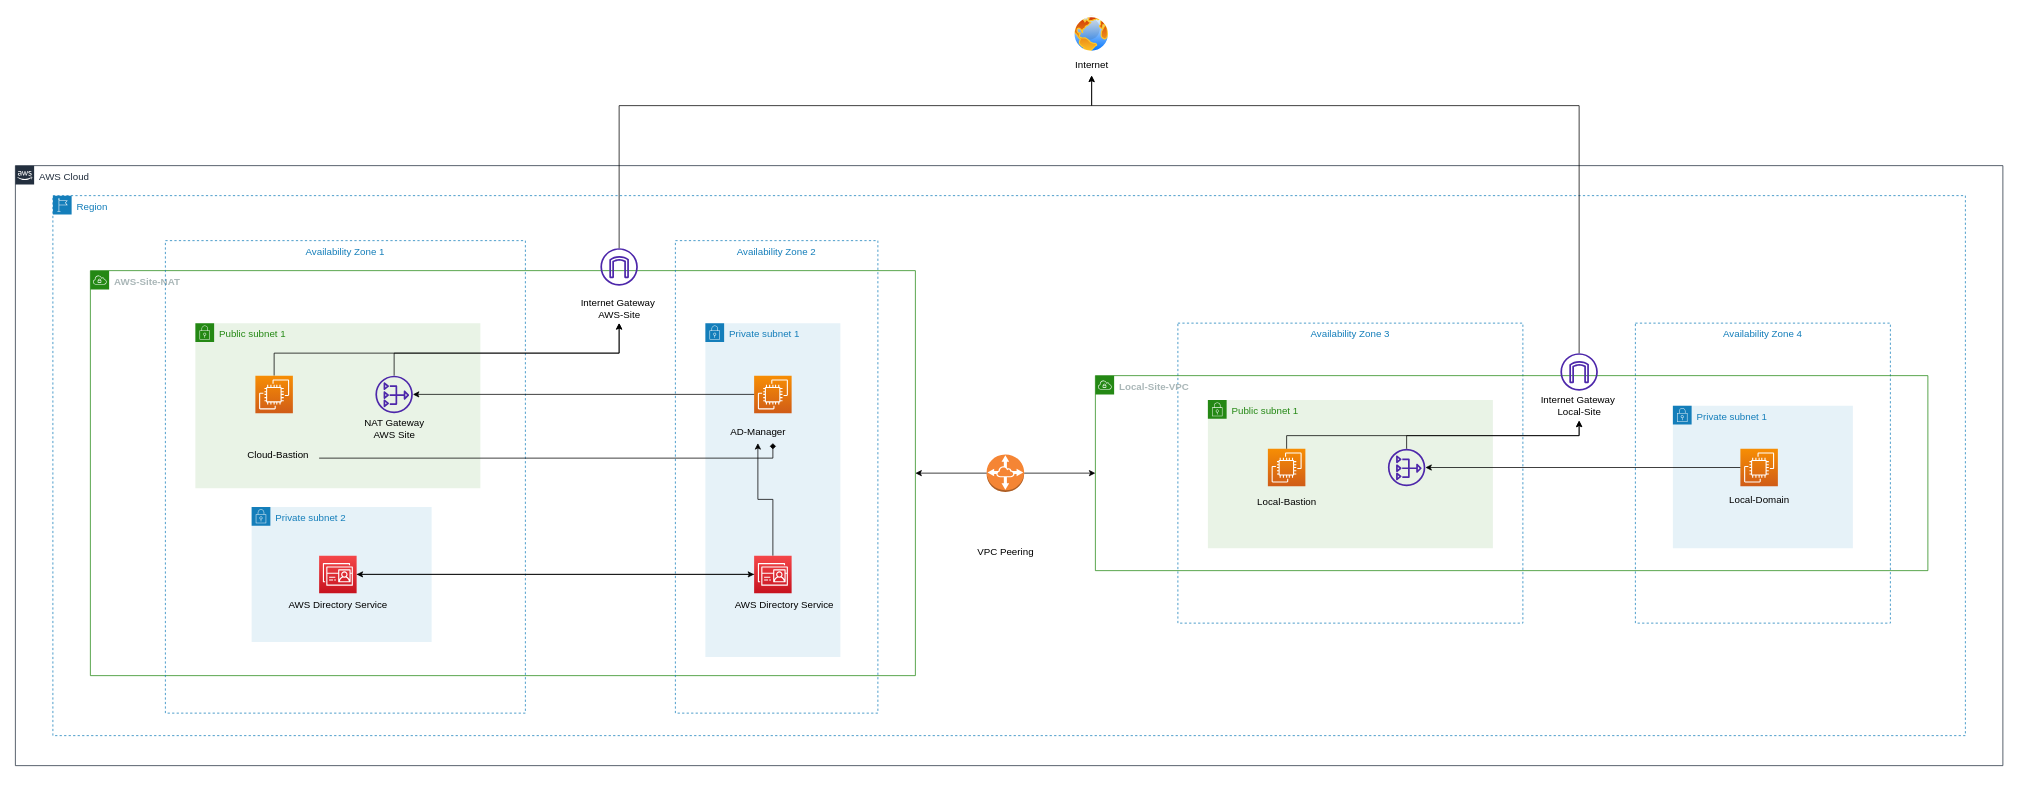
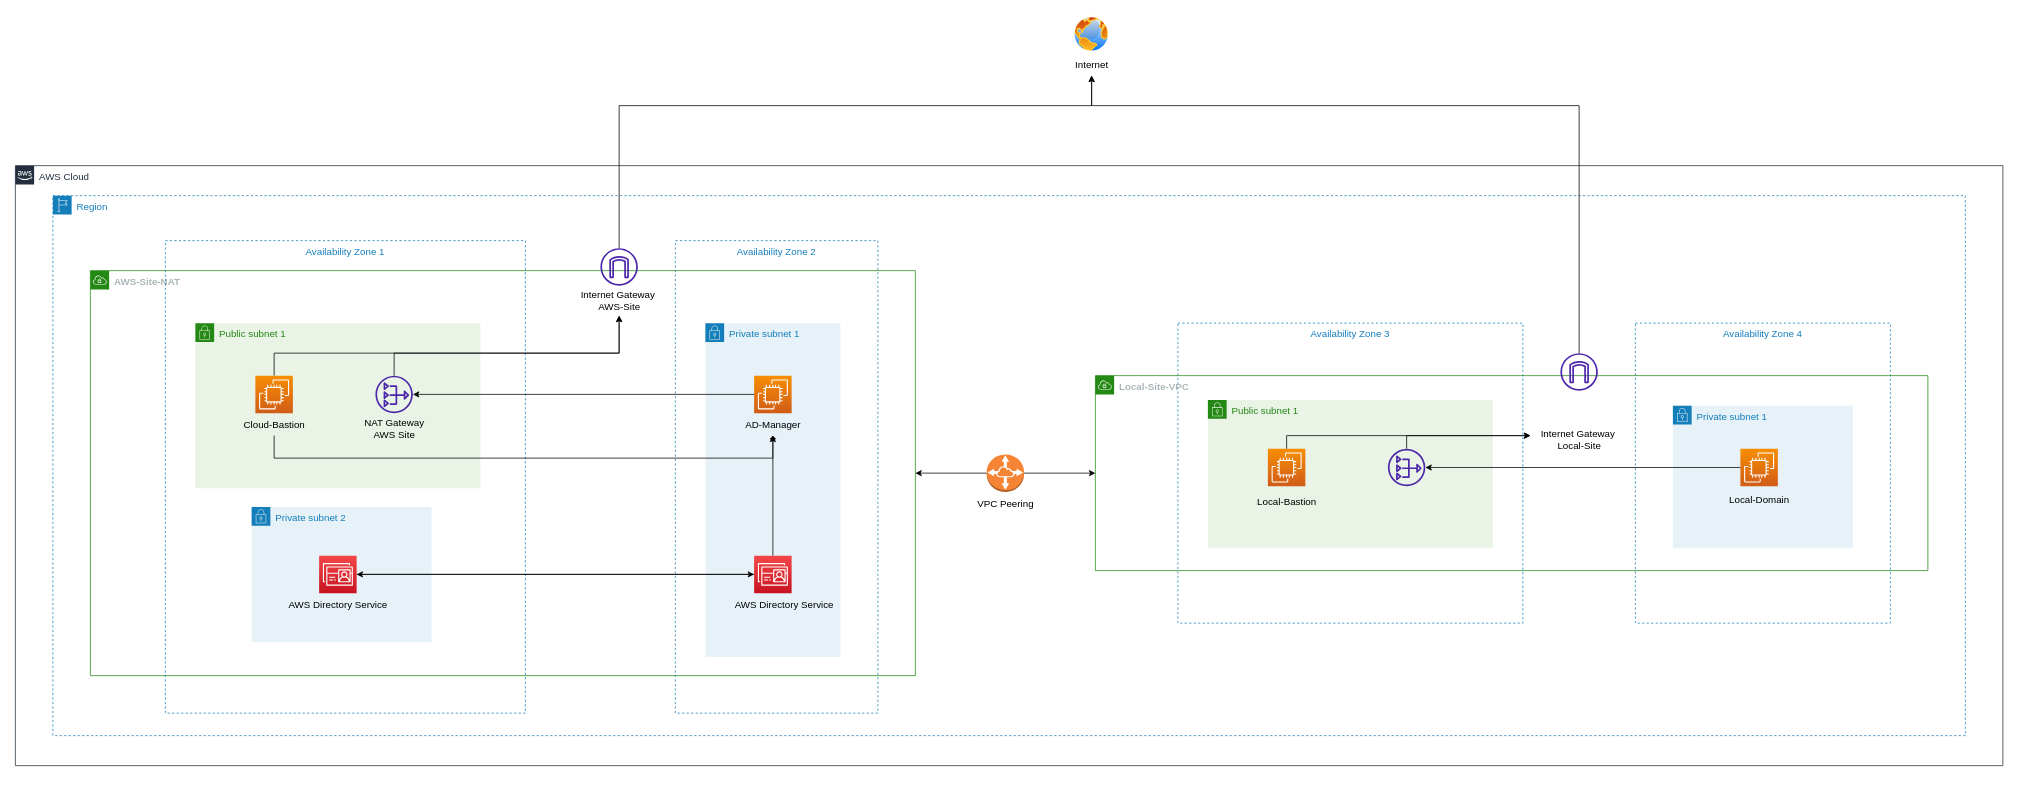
- <mxCell id="10" value="&lt;font style=&quot;font-size: 13px;&quot;&gt;Internet Gateway&amp;nbsp;&lt;br&gt;AWS-Site&lt;br&gt;&lt;/font&gt;" style="text;html=1;align=center;verticalAlign=middle;resizable=0;points=[];autosize=1;strokeColor=none;fillColor=none;" vertex="1" parent="5"><mxGeometry x="740" y="170" width="130" height="40" as="geometry" /></mxCell>
+ <mxCell id="10" value="&lt;font style=&quot;font-size: 13px;&quot;&gt;Internet Gateway&amp;nbsp;&lt;br&gt;AWS-Site&lt;br&gt;&lt;/font&gt;" style="text;html=1;align=center;verticalAlign=middle;resizable=0;points=[];autosize=1;strokeColor=none;fillColor=none;" vertex="1" parent="5"><mxGeometry x="740" y="160" width="130" height="40" as="geometry" /></mxCell>
- <mxCell id="25" value="&lt;font style=&quot;font-size: 13px;&quot;&gt;Internet Gateway&amp;nbsp;&lt;br&gt;Local-Site&lt;br&gt;&lt;/font&gt;" style="text;html=1;align=center;verticalAlign=middle;resizable=0;points=[];autosize=1;strokeColor=none;fillColor=none;" vertex="1" parent="16"><mxGeometry x="580" y="20" width="130" height="40" as="geometry" /></mxCell>
+ <mxCell id="25" value="&lt;font style=&quot;font-size: 13px;&quot;&gt;Internet Gateway&amp;nbsp;&lt;br&gt;Local-Site&lt;br&gt;&lt;/font&gt;" style="text;html=1;align=center;verticalAlign=middle;resizable=0;points=[];autosize=1;strokeColor=none;fillColor=none;" vertex="1" parent="16"><mxGeometry x="580" y="65" width="130" height="40" as="geometry" /></mxCell>
- <mxCell id="12" value="&lt;span style=&quot;font-size: 13px;&quot;&gt;AD-Manager&lt;/span&gt;" style="text;html=1;align=center;verticalAlign=middle;resizable=0;points=[];autosize=1;strokeColor=none;fillColor=none;" vertex="1" parent="5"><mxGeometry x="940" y="340" width="100" height="30" as="geometry" /></mxCell>
+ <mxCell id="12" value="&lt;span style=&quot;font-size: 13px;&quot;&gt;AD-Manager&lt;/span&gt;" style="text;html=1;align=center;verticalAlign=middle;resizable=0;points=[];autosize=1;strokeColor=none;fillColor=none;" vertex="1" parent="5"><mxGeometry x="960" y="330" width="100" height="30" as="geometry" /></mxCell>
- <mxCell id="35" value="&lt;font style=&quot;font-size: 13px;&quot;&gt;Cloud-Bastion&lt;/font&gt;" style="text;html=1;align=center;verticalAlign=middle;resizable=0;points=[];autosize=1;strokeColor=none;fillColor=none;" vertex="1" parent="34"><mxGeometry x="55" y="160" width="110" height="30" as="geometry" /></mxCell>
+ <mxCell id="35" value="&lt;font style=&quot;font-size: 13px;&quot;&gt;Cloud-Bastion&lt;/font&gt;" style="text;html=1;align=center;verticalAlign=middle;resizable=0;points=[];autosize=1;strokeColor=none;fillColor=none;" vertex="1" parent="34"><mxGeometry x="50" y="120" width="110" height="30" as="geometry" /></mxCell>
- <mxCell id="30" value="&lt;font style=&quot;font-size: 13px;&quot;&gt;VPC Peering&lt;/font&gt;" style="text;html=1;align=center;verticalAlign=middle;resizable=0;points=[];autosize=1;strokeColor=none;fillColor=none;" vertex="1" parent="5"><mxGeometry x="1270" y="500" width="100" height="30" as="geometry" /></mxCell>
+ <mxCell id="30" value="&lt;font style=&quot;font-size: 13px;&quot;&gt;VPC Peering&lt;/font&gt;" style="text;html=1;align=center;verticalAlign=middle;resizable=0;points=[];autosize=1;strokeColor=none;fillColor=none;" vertex="1" parent="5"><mxGeometry x="1270" y="435" width="100" height="30" as="geometry" /></mxCell>
